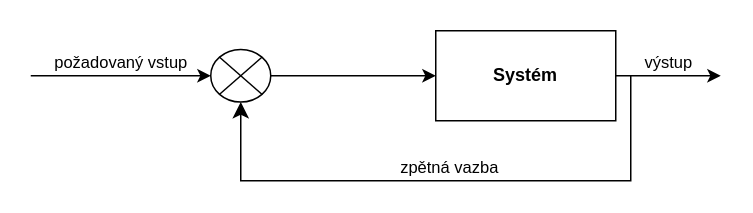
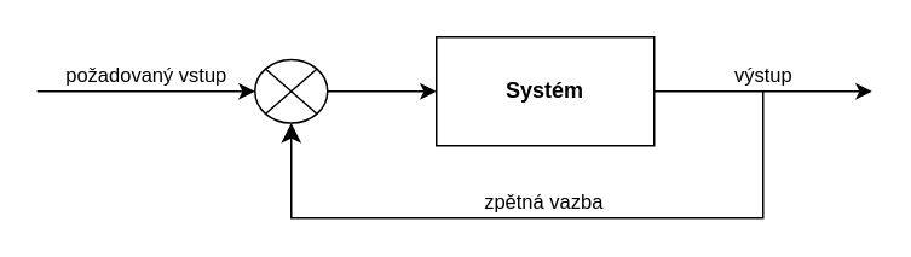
- <mxCell id="2" value="&lt;div&gt;Systém&lt;/div&gt;" style="rounded=0;whiteSpace=wrap;html=1;fontStyle=1" vertex="1" parent="1"><mxGeometry x="290" y="20" width="120" height="60" as="geometry" /></mxCell>
+ <mxCell id="2" value="&lt;div&gt;Systém&lt;/div&gt;" style="rounded=0;whiteSpace=wrap;html=1;fontStyle=1" vertex="1" parent="1"><mxGeometry x="240" y="20" width="120" height="60" as="geometry" /></mxCell>
